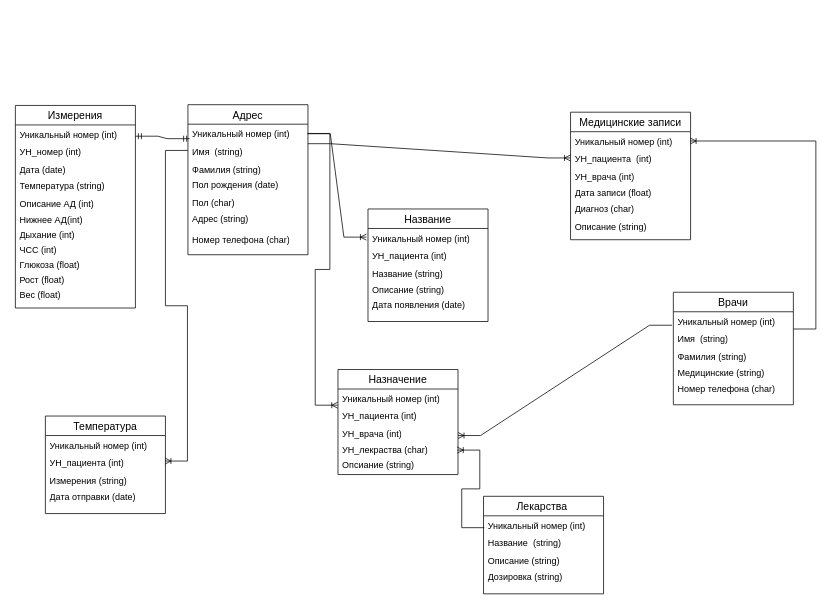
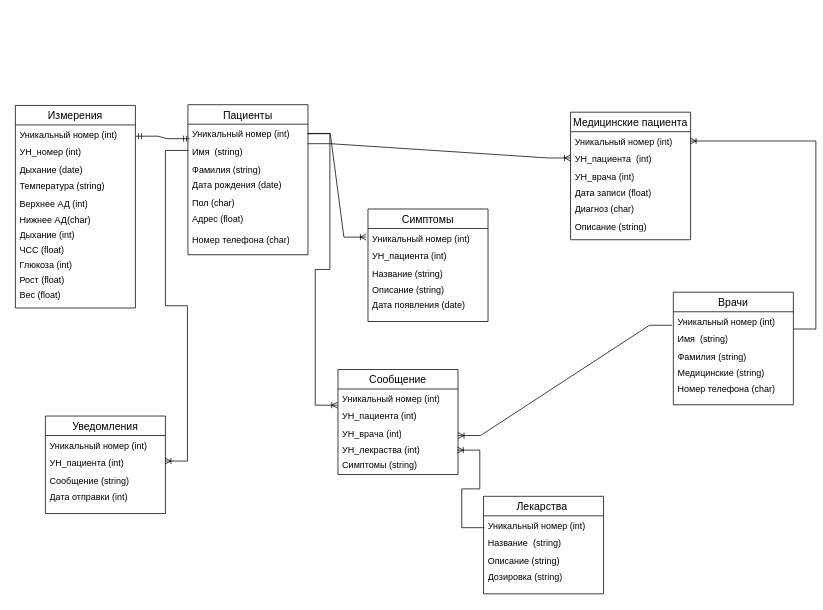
- <mxCell id="2" value="Адрес" style="swimlane;fontStyle=0;childLayout=stackLayout;horizontal=1;startSize=26;horizontalStack=0;resizeParent=1;resizeParentMax=0;resizeLast=0;collapsible=1;marginBottom=0;align=center;fontSize=14;" vertex="1" parent="1"><mxGeometry x="250" y="139" width="160" height="200" as="geometry" /></mxCell>
+ <mxCell id="2" value="Пациенты" style="swimlane;fontStyle=0;childLayout=stackLayout;horizontal=1;startSize=26;horizontalStack=0;resizeParent=1;resizeParentMax=0;resizeLast=0;collapsible=1;marginBottom=0;align=center;fontSize=14;" vertex="1" parent="1"><mxGeometry x="250" y="139" width="160" height="200" as="geometry" /></mxCell>
- <mxCell id="16" value="Медицинские записи" style="swimlane;fontStyle=0;childLayout=stackLayout;horizontal=1;startSize=26;horizontalStack=0;resizeParent=1;resizeParentMax=0;resizeLast=0;collapsible=1;marginBottom=0;align=center;fontSize=14;" vertex="1" parent="1"><mxGeometry x="760" y="149" width="160" height="170" as="geometry" /></mxCell>
+ <mxCell id="16" value="Медицинские пациента" style="swimlane;fontStyle=0;childLayout=stackLayout;horizontal=1;startSize=26;horizontalStack=0;resizeParent=1;resizeParentMax=0;resizeLast=0;collapsible=1;marginBottom=0;align=center;fontSize=14;" vertex="1" parent="1"><mxGeometry x="760" y="149" width="160" height="170" as="geometry" /></mxCell>
- <mxCell id="52" value="Дата (date)" style="text;strokeColor=none;fillColor=none;spacingLeft=4;spacingRight=4;overflow=hidden;rotatable=0;points=[[0,0.5],[1,0.5]];portConstraint=eastwest;fontSize=12;whiteSpace=wrap;html=1;" vertex="1" parent="1"><mxGeometry x="20" y="213" width="160" height="30" as="geometry" /></mxCell>
+ <mxCell id="52" value="Дыхание (date)" style="text;strokeColor=none;fillColor=none;spacingLeft=4;spacingRight=4;overflow=hidden;rotatable=0;points=[[0,0.5],[1,0.5]];portConstraint=eastwest;fontSize=12;whiteSpace=wrap;html=1;" vertex="1" parent="1"><mxGeometry x="20" y="213" width="160" height="30" as="geometry" /></mxCell>
- <mxCell id="6" value="Пол рождения (date)" style="text;strokeColor=none;fillColor=none;spacingLeft=4;spacingRight=4;overflow=hidden;rotatable=0;points=[[0,0.5],[1,0.5]];portConstraint=eastwest;fontSize=12;whiteSpace=wrap;html=1;" vertex="1" parent="1"><mxGeometry x="250" y="233" width="160" height="30" as="geometry" /></mxCell>
+ <mxCell id="6" value="Дата рождения (date)" style="text;strokeColor=none;fillColor=none;spacingLeft=4;spacingRight=4;overflow=hidden;rotatable=0;points=[[0,0.5],[1,0.5]];portConstraint=eastwest;fontSize=12;whiteSpace=wrap;html=1;" vertex="1" parent="1"><mxGeometry x="250" y="233" width="160" height="30" as="geometry" /></mxCell>
- <mxCell id="54" value="Описание АД (int)" style="text;strokeColor=none;fillColor=none;spacingLeft=4;spacingRight=4;overflow=hidden;rotatable=0;points=[[0,0.5],[1,0.5]];portConstraint=eastwest;fontSize=12;whiteSpace=wrap;html=1;" vertex="1" parent="1"><mxGeometry x="20" y="258" width="160" height="30" as="geometry" /></mxCell>
+ <mxCell id="54" value="Верхнее АД (int)" style="text;strokeColor=none;fillColor=none;spacingLeft=4;spacingRight=4;overflow=hidden;rotatable=0;points=[[0,0.5],[1,0.5]];portConstraint=eastwest;fontSize=12;whiteSpace=wrap;html=1;" vertex="1" parent="1"><mxGeometry x="20" y="258" width="160" height="30" as="geometry" /></mxCell>
- <mxCell id="28" value="Название" style="swimlane;fontStyle=0;childLayout=stackLayout;horizontal=1;startSize=26;horizontalStack=0;resizeParent=1;resizeParentMax=0;resizeLast=0;collapsible=1;marginBottom=0;align=center;fontSize=14;" vertex="1" parent="1"><mxGeometry x="490" y="278" width="160" height="150" as="geometry" /></mxCell>
+ <mxCell id="28" value="Симптомы" style="swimlane;fontStyle=0;childLayout=stackLayout;horizontal=1;startSize=26;horizontalStack=0;resizeParent=1;resizeParentMax=0;resizeLast=0;collapsible=1;marginBottom=0;align=center;fontSize=14;" vertex="1" parent="1"><mxGeometry x="490" y="278" width="160" height="150" as="geometry" /></mxCell>
- <mxCell id="55" value="Нижнее АД(int)" style="text;strokeColor=none;fillColor=none;spacingLeft=4;spacingRight=4;overflow=hidden;rotatable=0;points=[[0,0.5],[1,0.5]];portConstraint=eastwest;fontSize=12;whiteSpace=wrap;html=1;" vertex="1" parent="1"><mxGeometry x="20" y="279" width="160" height="30" as="geometry" /></mxCell>
+ <mxCell id="55" value="Нижнее АД(char)" style="text;strokeColor=none;fillColor=none;spacingLeft=4;spacingRight=4;overflow=hidden;rotatable=0;points=[[0,0.5],[1,0.5]];portConstraint=eastwest;fontSize=12;whiteSpace=wrap;html=1;" vertex="1" parent="1"><mxGeometry x="20" y="279" width="160" height="30" as="geometry" /></mxCell>
- <mxCell id="8" value="Адрес (string)" style="text;strokeColor=none;fillColor=none;spacingLeft=4;spacingRight=4;overflow=hidden;rotatable=0;points=[[0,0.5],[1,0.5]];portConstraint=eastwest;fontSize=12;whiteSpace=wrap;html=1;" vertex="1" parent="1"><mxGeometry x="250" y="278" width="160" height="30" as="geometry" /></mxCell>
+ <mxCell id="8" value="Адрес (float)" style="text;strokeColor=none;fillColor=none;spacingLeft=4;spacingRight=4;overflow=hidden;rotatable=0;points=[[0,0.5],[1,0.5]];portConstraint=eastwest;fontSize=12;whiteSpace=wrap;html=1;" vertex="1" parent="1"><mxGeometry x="250" y="278" width="160" height="30" as="geometry" /></mxCell>
- <mxCell id="57" value="ЧСС (int)&amp;nbsp;" style="text;strokeColor=none;fillColor=none;spacingLeft=4;spacingRight=4;overflow=hidden;rotatable=0;points=[[0,0.5],[1,0.5]];portConstraint=eastwest;fontSize=12;whiteSpace=wrap;html=1;" vertex="1" parent="1"><mxGeometry x="20" y="319" width="160" height="30" as="geometry" /></mxCell>
+ <mxCell id="57" value="ЧСС (float)&amp;nbsp;" style="text;strokeColor=none;fillColor=none;spacingLeft=4;spacingRight=4;overflow=hidden;rotatable=0;points=[[0,0.5],[1,0.5]];portConstraint=eastwest;fontSize=12;whiteSpace=wrap;html=1;" vertex="1" parent="1"><mxGeometry x="20" y="319" width="160" height="30" as="geometry" /></mxCell>
- <mxCell id="58" value="Глюкоза (float)" style="text;strokeColor=none;fillColor=none;spacingLeft=4;spacingRight=4;overflow=hidden;rotatable=0;points=[[0,0.5],[1,0.5]];portConstraint=eastwest;fontSize=12;whiteSpace=wrap;html=1;" vertex="1" parent="1"><mxGeometry x="20" y="339" width="160" height="30" as="geometry" /></mxCell>
+ <mxCell id="58" value="Глюкоза (int)" style="text;strokeColor=none;fillColor=none;spacingLeft=4;spacingRight=4;overflow=hidden;rotatable=0;points=[[0,0.5],[1,0.5]];portConstraint=eastwest;fontSize=12;whiteSpace=wrap;html=1;" vertex="1" parent="1"><mxGeometry x="20" y="339" width="160" height="30" as="geometry" /></mxCell>
- <mxCell id="39" value="Назначение" style="swimlane;fontStyle=0;childLayout=stackLayout;horizontal=1;startSize=26;horizontalStack=0;resizeParent=1;resizeParentMax=0;resizeLast=0;collapsible=1;marginBottom=0;align=center;fontSize=14;" vertex="1" parent="1"><mxGeometry x="450" y="492" width="160" height="140" as="geometry" /></mxCell>
+ <mxCell id="39" value="Сообщение" style="swimlane;fontStyle=0;childLayout=stackLayout;horizontal=1;startSize=26;horizontalStack=0;resizeParent=1;resizeParentMax=0;resizeLast=0;collapsible=1;marginBottom=0;align=center;fontSize=14;" vertex="1" parent="1"><mxGeometry x="450" y="492" width="160" height="140" as="geometry" /></mxCell>
- <mxCell id="34" value="Температура" style="swimlane;fontStyle=0;childLayout=stackLayout;horizontal=1;startSize=26;horizontalStack=0;resizeParent=1;resizeParentMax=0;resizeLast=0;collapsible=1;marginBottom=0;align=center;fontSize=14;" vertex="1" parent="1"><mxGeometry x="60" y="554" width="160" height="130" as="geometry" /></mxCell>
+ <mxCell id="34" value="Уведомления" style="swimlane;fontStyle=0;childLayout=stackLayout;horizontal=1;startSize=26;horizontalStack=0;resizeParent=1;resizeParentMax=0;resizeLast=0;collapsible=1;marginBottom=0;align=center;fontSize=14;" vertex="1" parent="1"><mxGeometry x="60" y="554" width="160" height="130" as="geometry" /></mxCell>
- <mxCell id="43" value="УН_лекраства (char)" style="text;strokeColor=none;fillColor=none;spacingLeft=4;spacingRight=4;overflow=hidden;rotatable=0;points=[[0,0.5],[1,0.5]];portConstraint=eastwest;fontSize=12;whiteSpace=wrap;html=1;" vertex="1" parent="1"><mxGeometry x="450" y="586" width="160" height="30" as="geometry" /></mxCell>
+ <mxCell id="43" value="УН_лекраства (int)" style="text;strokeColor=none;fillColor=none;spacingLeft=4;spacingRight=4;overflow=hidden;rotatable=0;points=[[0,0.5],[1,0.5]];portConstraint=eastwest;fontSize=12;whiteSpace=wrap;html=1;" vertex="1" parent="1"><mxGeometry x="450" y="586" width="160" height="30" as="geometry" /></mxCell>
- <mxCell id="44" value="Опсиание (string)" style="text;strokeColor=none;fillColor=none;spacingLeft=4;spacingRight=4;overflow=hidden;rotatable=0;points=[[0,0.5],[1,0.5]];portConstraint=eastwest;fontSize=12;whiteSpace=wrap;html=1;" vertex="1" parent="1"><mxGeometry x="450" y="606" width="160" height="30" as="geometry" /></mxCell>
+ <mxCell id="44" value="Симптомы (string)" style="text;strokeColor=none;fillColor=none;spacingLeft=4;spacingRight=4;overflow=hidden;rotatable=0;points=[[0,0.5],[1,0.5]];portConstraint=eastwest;fontSize=12;whiteSpace=wrap;html=1;" vertex="1" parent="1"><mxGeometry x="450" y="606" width="160" height="30" as="geometry" /></mxCell>
- <mxCell id="37" value="Измерения (string)&amp;nbsp;" style="text;strokeColor=none;fillColor=none;spacingLeft=4;spacingRight=4;overflow=hidden;rotatable=0;points=[[0,0.5],[1,0.5]];portConstraint=eastwest;fontSize=12;whiteSpace=wrap;html=1;" vertex="1" parent="1"><mxGeometry x="60" y="627" width="160" height="30" as="geometry" /></mxCell>
+ <mxCell id="37" value="Сообщение (string)&amp;nbsp;" style="text;strokeColor=none;fillColor=none;spacingLeft=4;spacingRight=4;overflow=hidden;rotatable=0;points=[[0,0.5],[1,0.5]];portConstraint=eastwest;fontSize=12;whiteSpace=wrap;html=1;" vertex="1" parent="1"><mxGeometry x="60" y="627" width="160" height="30" as="geometry" /></mxCell>
- <mxCell id="38" value="Дата отправки (date)" style="text;strokeColor=none;fillColor=none;spacingLeft=4;spacingRight=4;overflow=hidden;rotatable=0;points=[[0,0.5],[1,0.5]];portConstraint=eastwest;fontSize=12;whiteSpace=wrap;html=1;" vertex="1" parent="1"><mxGeometry x="60" y="648" width="160" height="30" as="geometry" /></mxCell>
+ <mxCell id="38" value="Дата отправки (int)" style="text;strokeColor=none;fillColor=none;spacingLeft=4;spacingRight=4;overflow=hidden;rotatable=0;points=[[0,0.5],[1,0.5]];portConstraint=eastwest;fontSize=12;whiteSpace=wrap;html=1;" vertex="1" parent="1"><mxGeometry x="60" y="648" width="160" height="30" as="geometry" /></mxCell>
